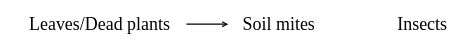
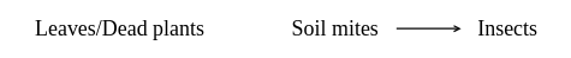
- <mxCell id="2" value="" style="edgeStyle=orthogonalEdgeStyle;rounded=0;orthogonalLoop=1;jettySize=auto;html=1;strokeWidth=2;endArrow=open;endFill=0;" parent="1" source="3" target="5" edge="1"><mxGeometry relative="1" as="geometry" /></mxCell>
+ <mxCell id="4" value="" style="edgeStyle=orthogonalEdgeStyle;rounded=0;orthogonalLoop=1;jettySize=auto;html=1;strokeWidth=2;endArrow=open;endFill=0;" parent="1" source="5" target="6" edge="1"><mxGeometry relative="1" as="geometry" /></mxCell>
